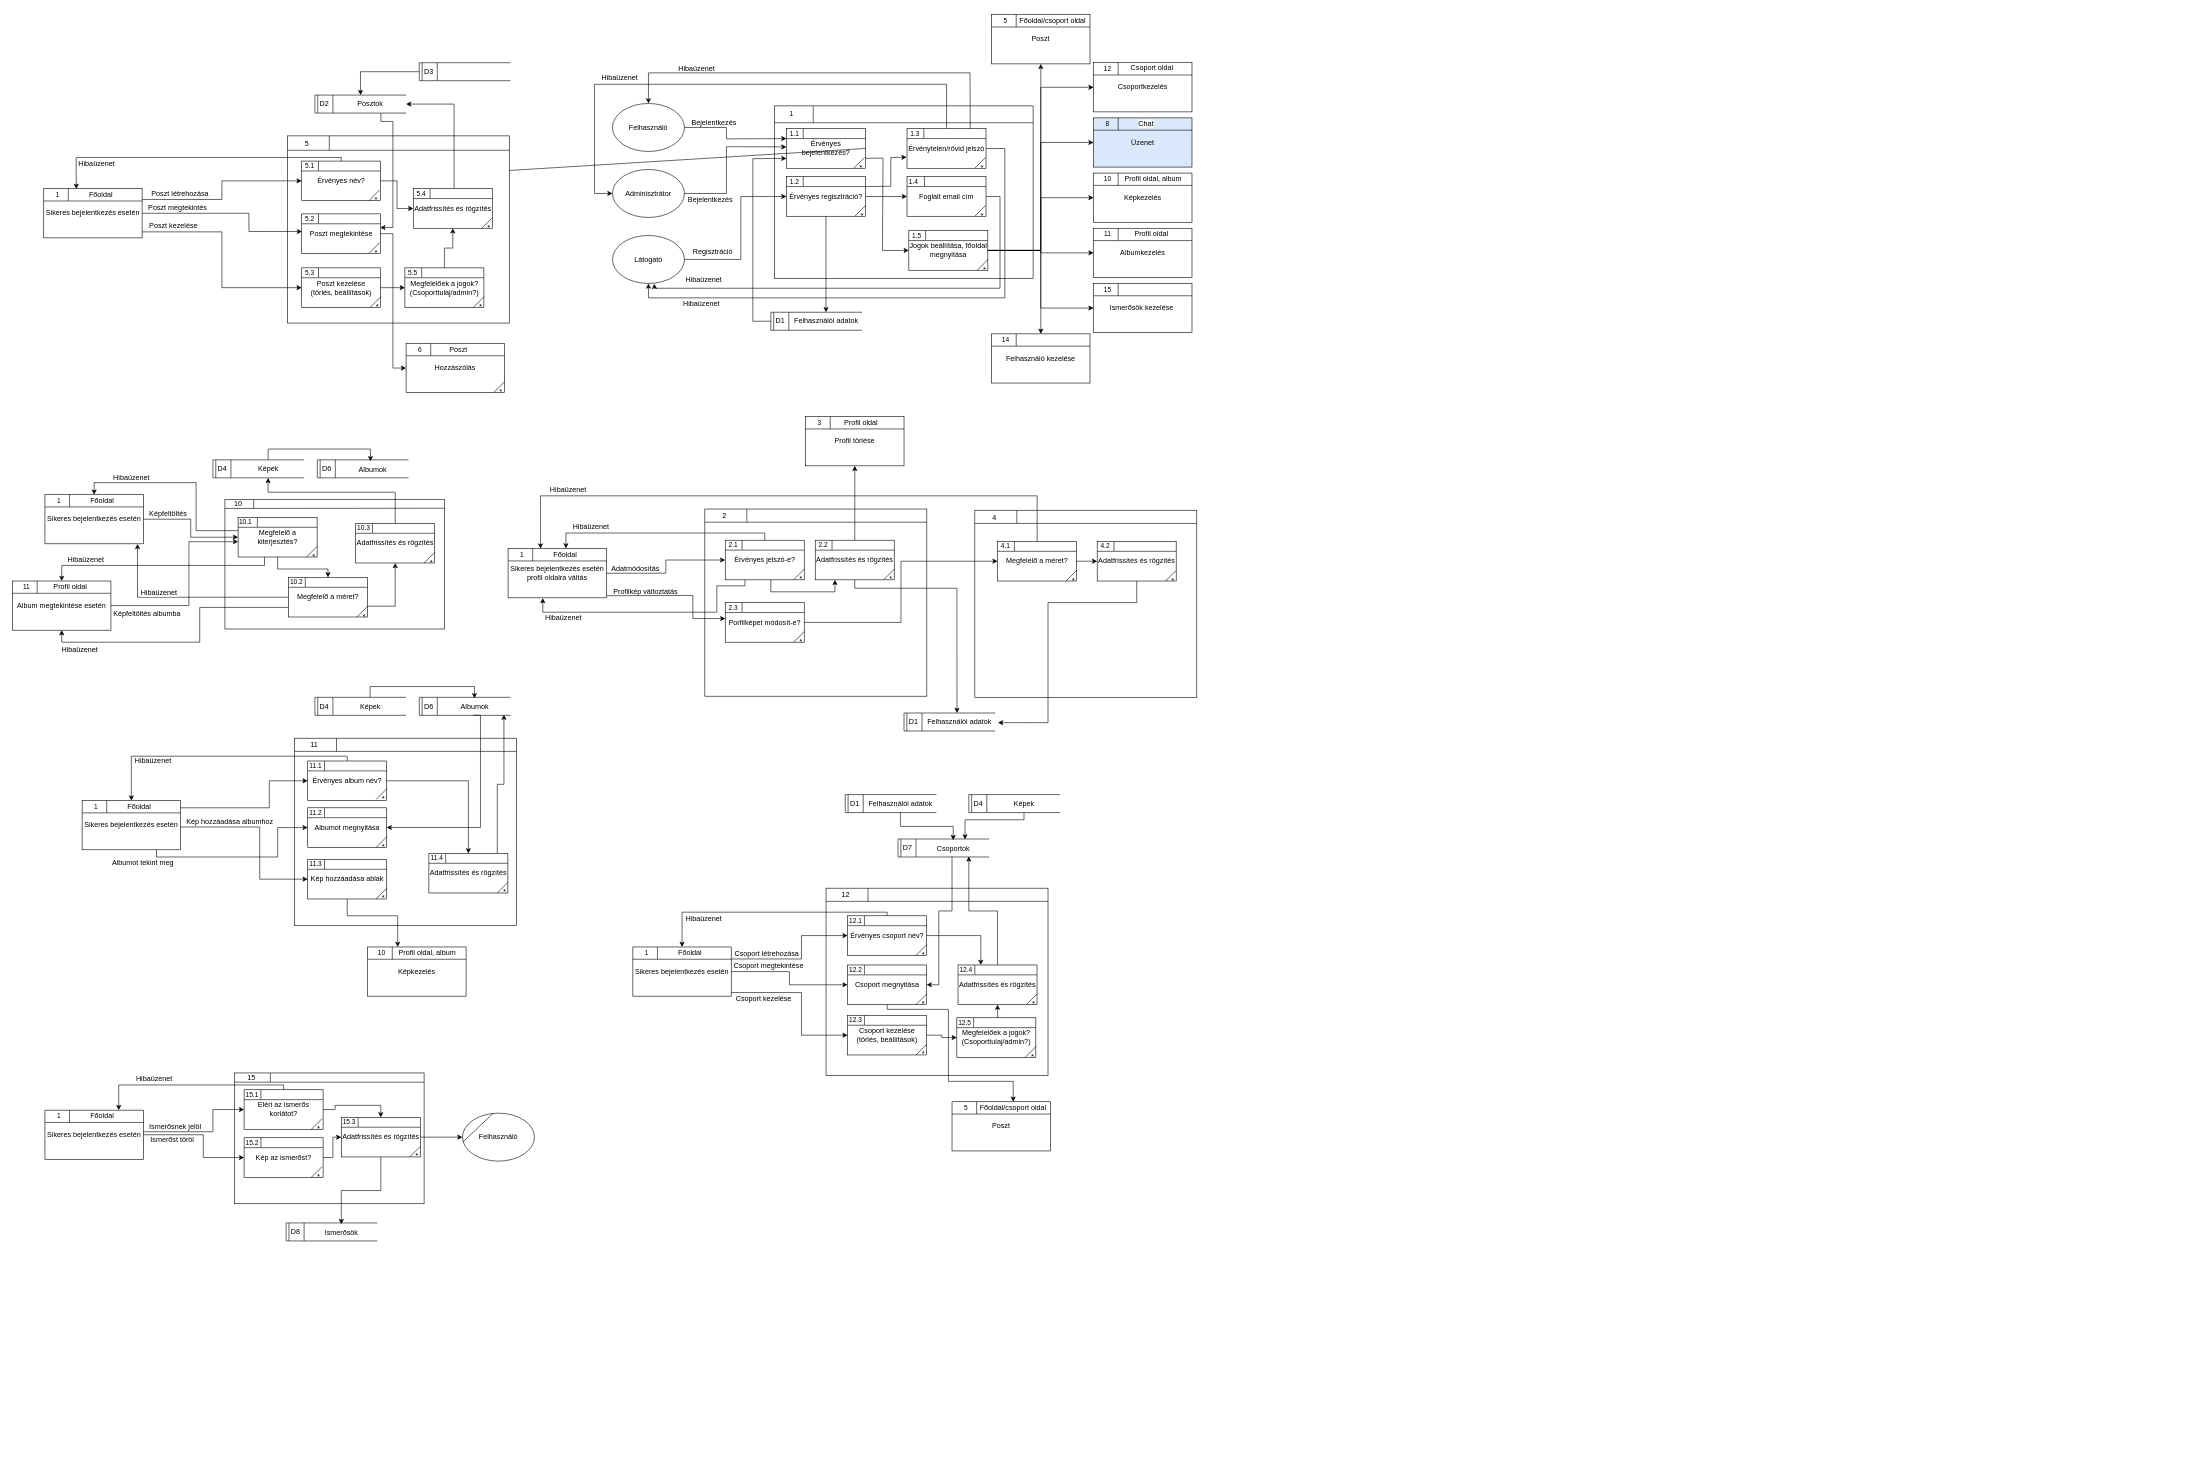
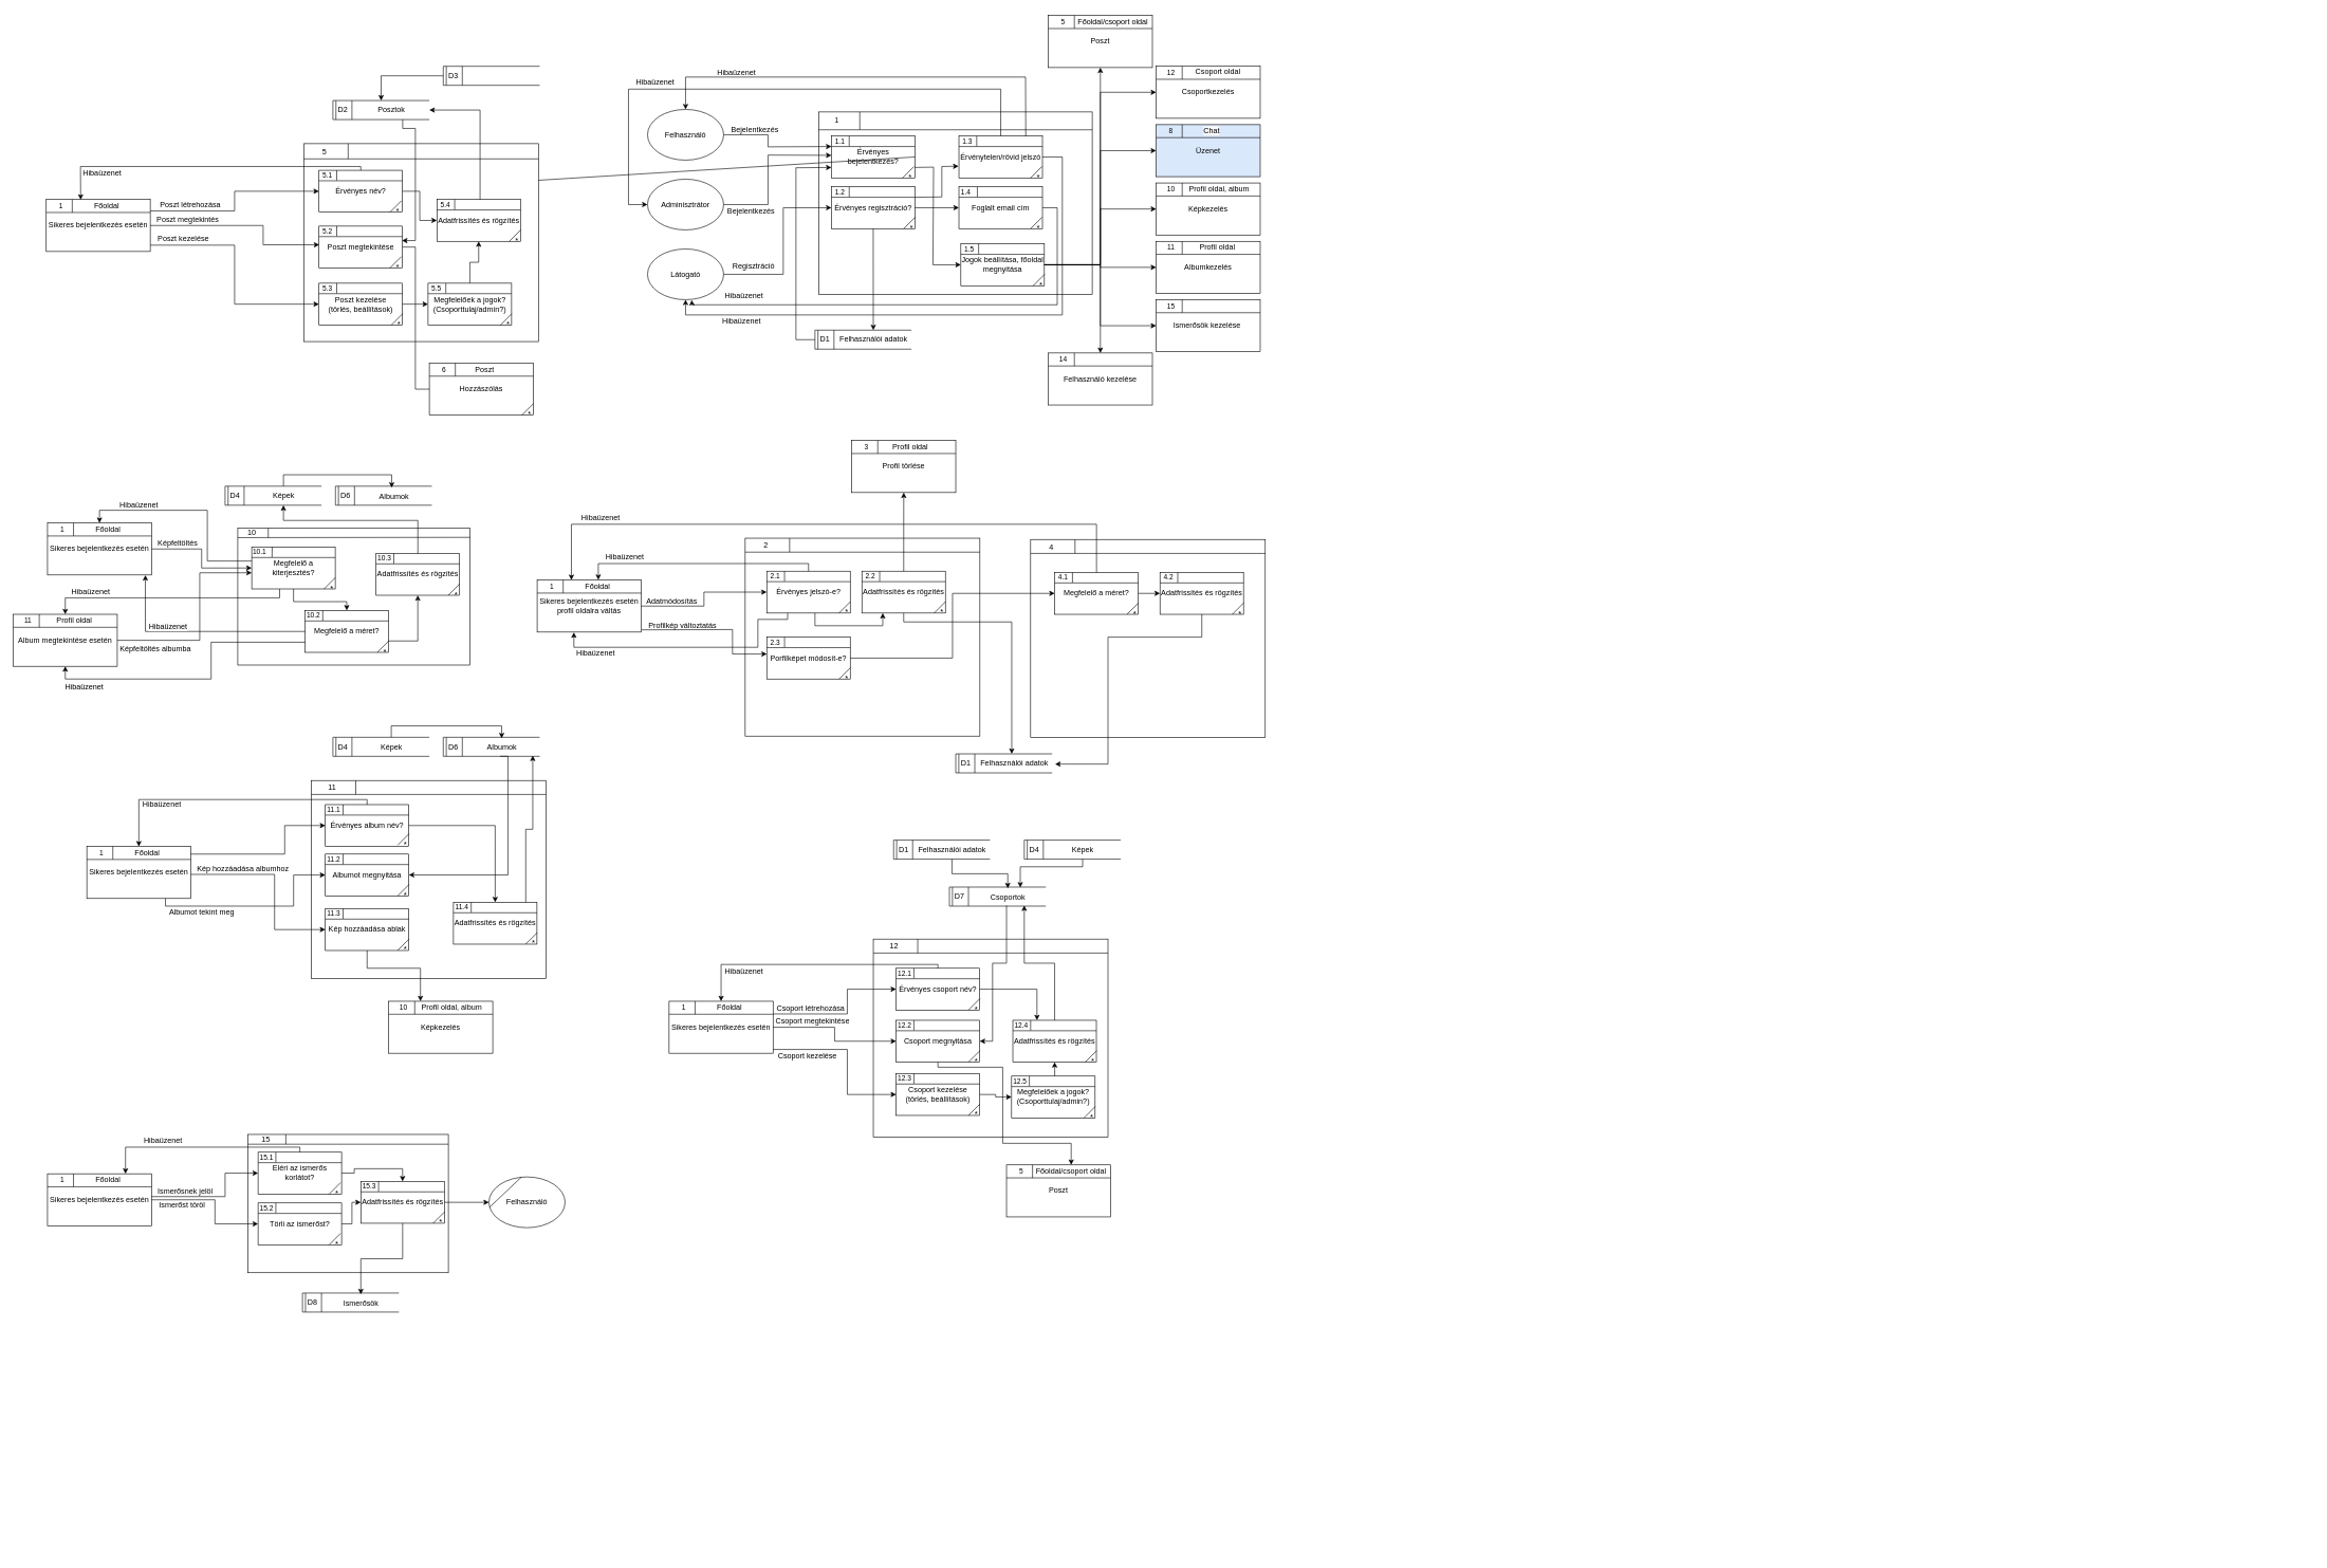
- <mxCell id="271" style="edgeStyle=orthogonalEdgeStyle;rounded=0;orthogonalLoop=1;jettySize=auto;html=1;" edge="1" parent="1" source="227" target="263"><mxGeometry relative="1" as="geometry"><Array as="points"><mxPoint x="654" y="389" /><mxPoint x="654" y="613" /></Array></mxGeometry></mxCell>
+ <mxCell id="271" style="edgeStyle=orthogonalEdgeStyle;rounded=0;orthogonalLoop=1;jettySize=auto;html=1;endArrow=none;" edge="1" parent="1" source="227" target="263"><mxGeometry relative="1" as="geometry"><Array as="points"><mxPoint x="654" y="389" /><mxPoint x="654" y="613" /></Array></mxGeometry></mxCell>
- <mxCell id="399" value="Albumot tekint meg" style="text;html=1;align=center;verticalAlign=middle;resizable=0;points=[];autosize=1;strokeColor=none;fillColor=none;" vertex="1" parent="1"><mxGeometry x="176" y="1424" width="122" height="28" as="geometry" /></mxCell>
+ <mxCell id="399" value="Albumot tekint meg" style="text;html=1;align=center;verticalAlign=middle;resizable=0;points=[];autosize=1;strokeColor=none;fillColor=none;" vertex="1" parent="1"><mxGeometry x="256" y="1424" width="122" height="28" as="geometry" /></mxCell>
- <mxCell id="530" value="Kép az ismerőst?" style="rounded=0;whiteSpace=wrap;html=1;" vertex="1" parent="529"><mxGeometry width="131.67" height="66" as="geometry" /></mxCell>
+ <mxCell id="530" value="Törli az ismerőst?" style="rounded=0;whiteSpace=wrap;html=1;" vertex="1" parent="529"><mxGeometry width="131.67" height="66" as="geometry" /></mxCell>
